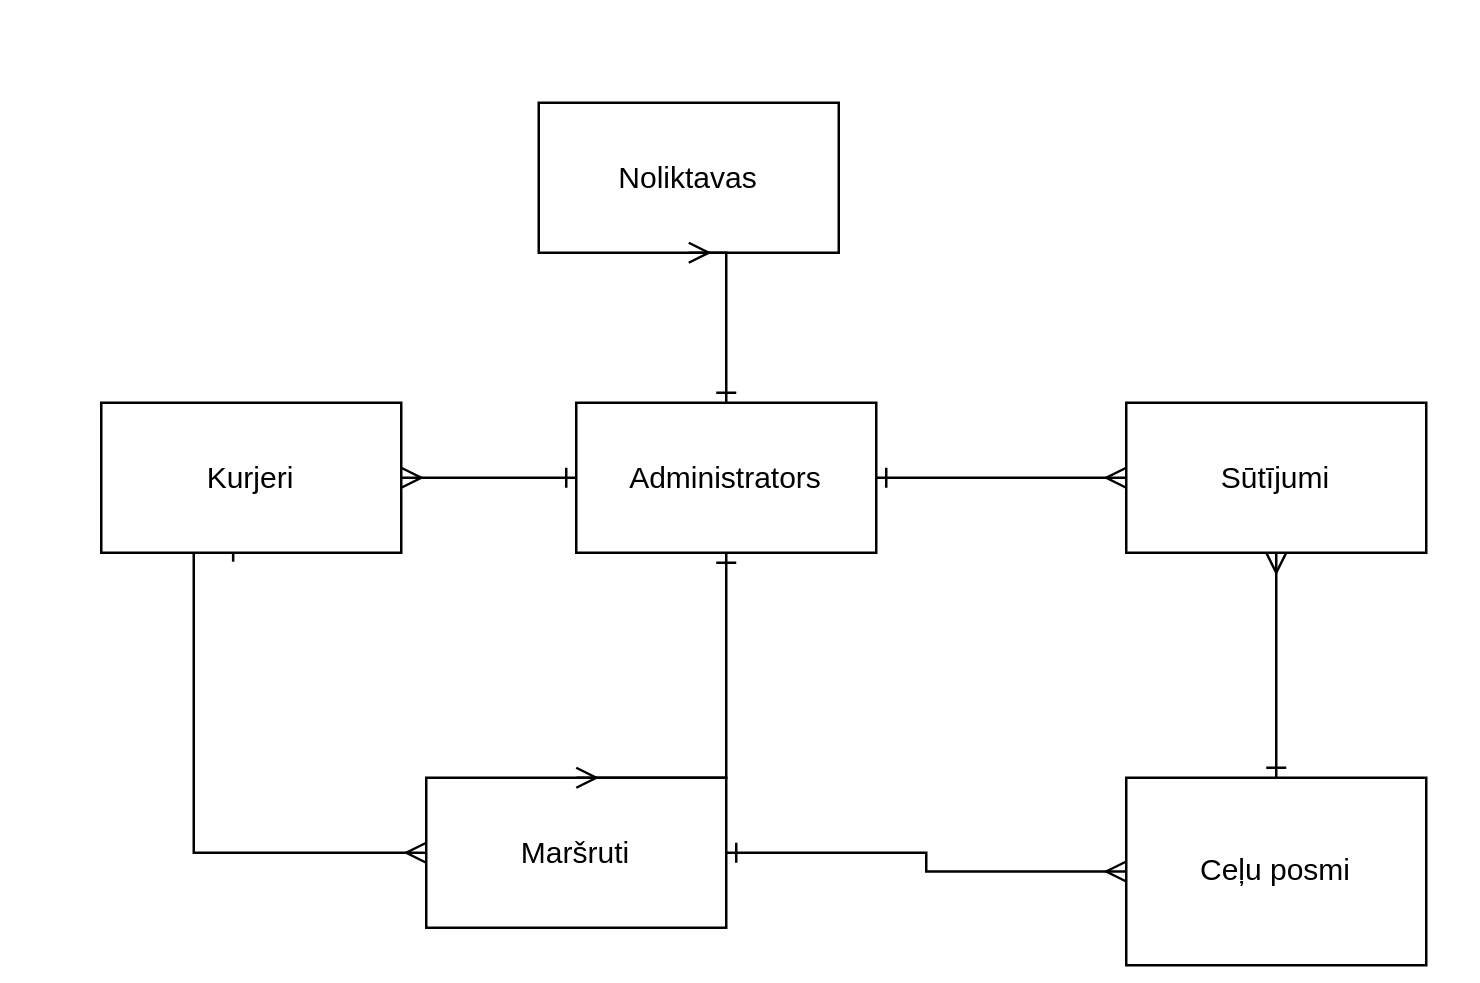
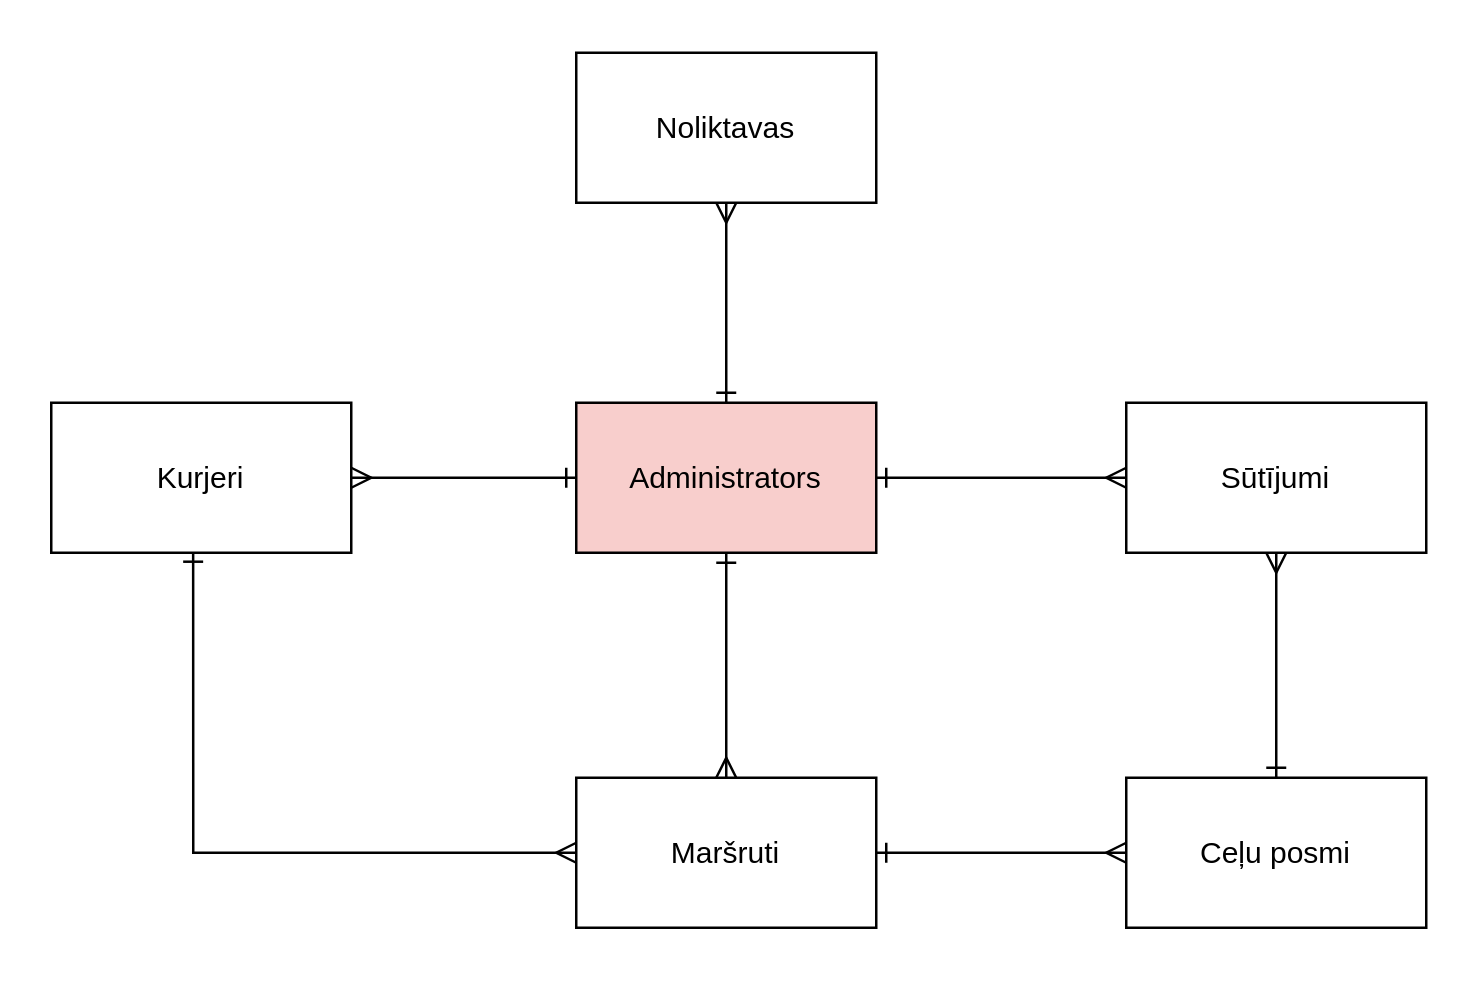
- <mxCell id="2" value="Noliktavas" style="rounded=0;whiteSpace=wrap;html=1;" parent="1" vertex="1"><mxGeometry x="215" y="40.5" width="120" height="60" as="geometry" /></mxCell>
+ <mxCell id="2" value="Noliktavas" style="rounded=0;whiteSpace=wrap;html=1;" parent="1" vertex="1"><mxGeometry x="230" y="20.5" width="120" height="60" as="geometry" /></mxCell>
- <mxCell id="6" value="Kurjeri" style="rounded=0;whiteSpace=wrap;html=1;" parent="1" vertex="1"><mxGeometry x="40" y="160.5" width="120" height="60" as="geometry" /></mxCell>
+ <mxCell id="6" value="Kurjeri" style="rounded=0;whiteSpace=wrap;html=1;" parent="1" vertex="1"><mxGeometry x="20" y="160.5" width="120" height="60" as="geometry" /></mxCell>
- <mxCell id="10" value="Administrators" style="rounded=0;whiteSpace=wrap;html=1;" parent="1" vertex="1"><mxGeometry x="230" y="160.5" width="120" height="60" as="geometry" /></mxCell>
+ <mxCell id="10" value="Administrators" style="rounded=0;whiteSpace=wrap;html=1;fillColor=#f8cecc;" parent="1" vertex="1"><mxGeometry x="230" y="160.5" width="120" height="60" as="geometry" /></mxCell>
- <mxCell id="8" value="Maršruti" style="rounded=0;whiteSpace=wrap;html=1;" parent="1" vertex="1"><mxGeometry x="170" y="310.5" width="120" height="60" as="geometry" /></mxCell>
+ <mxCell id="8" value="Maršruti" style="rounded=0;whiteSpace=wrap;html=1;" parent="1" vertex="1"><mxGeometry x="230" y="310.5" width="120" height="60" as="geometry" /></mxCell>
- <mxCell id="14" value="Ceļu posmi" style="whiteSpace=wrap;html=1;rounded=0;" parent="1" vertex="1"><mxGeometry x="450" y="310.5" width="120" height="75" as="geometry" /></mxCell>
+ <mxCell id="14" value="Ceļu posmi" style="whiteSpace=wrap;html=1;rounded=0;" parent="1" vertex="1"><mxGeometry x="450" y="310.5" width="120" height="60" as="geometry" /></mxCell>
